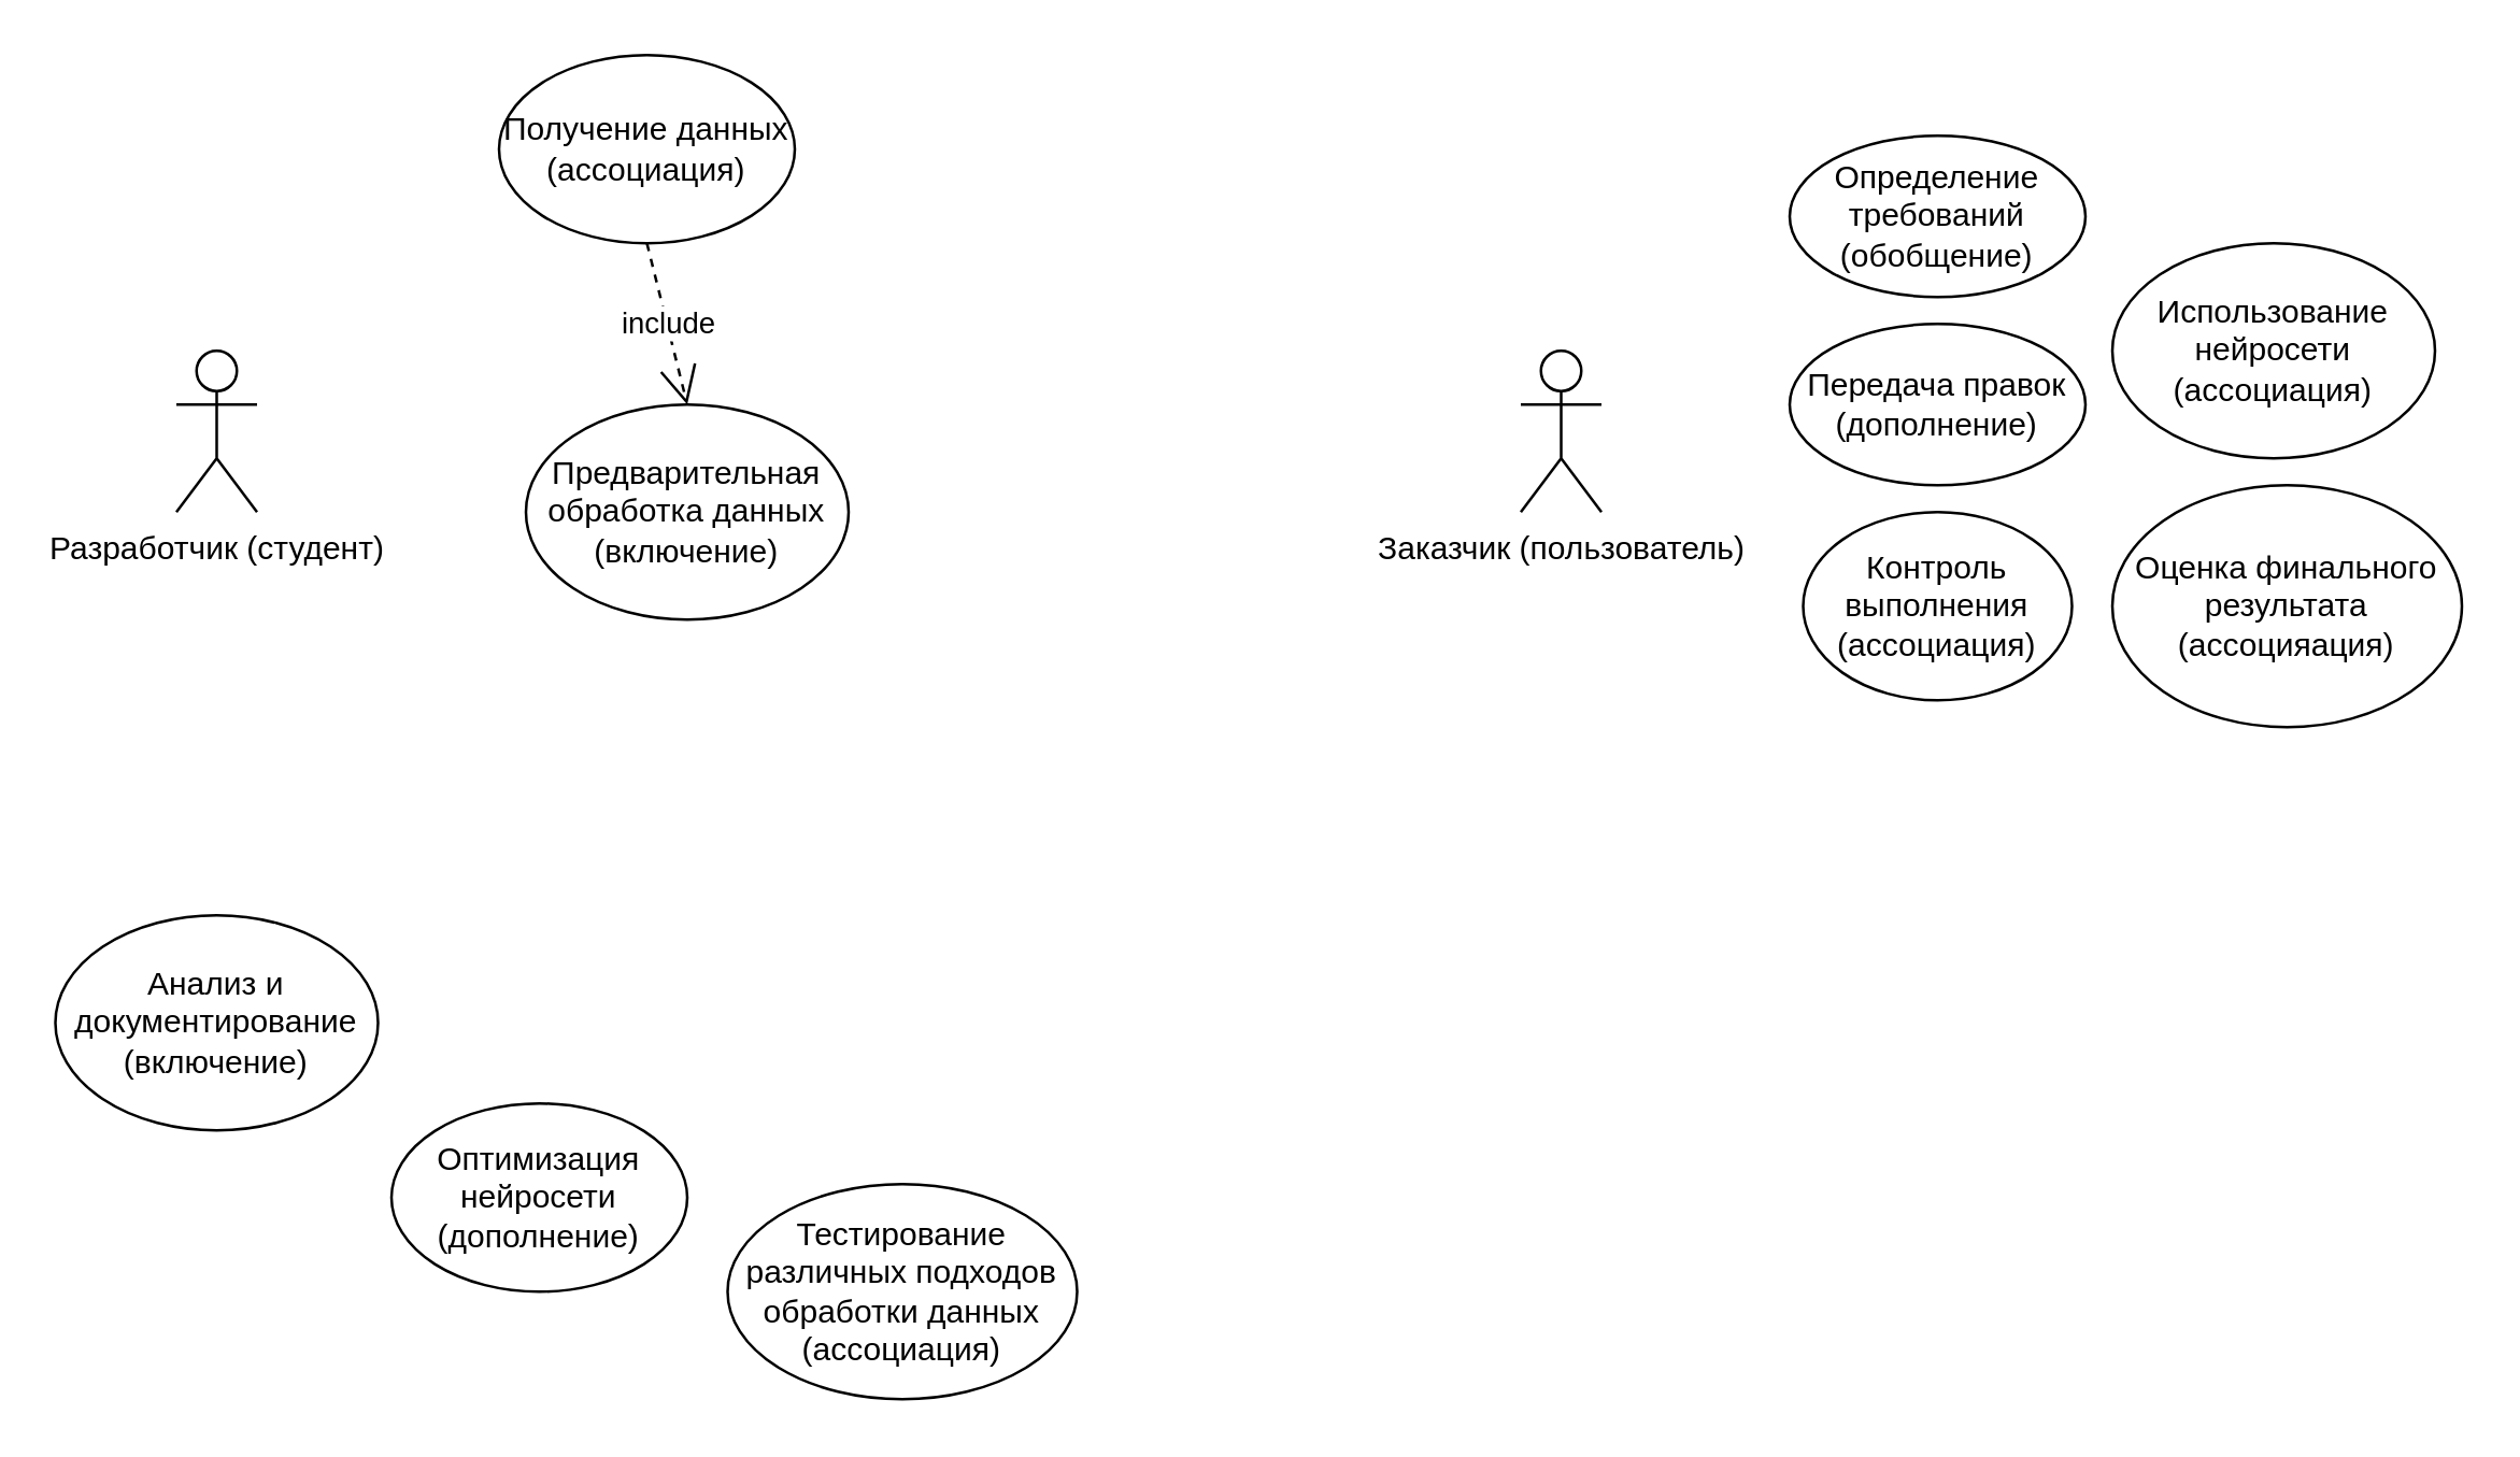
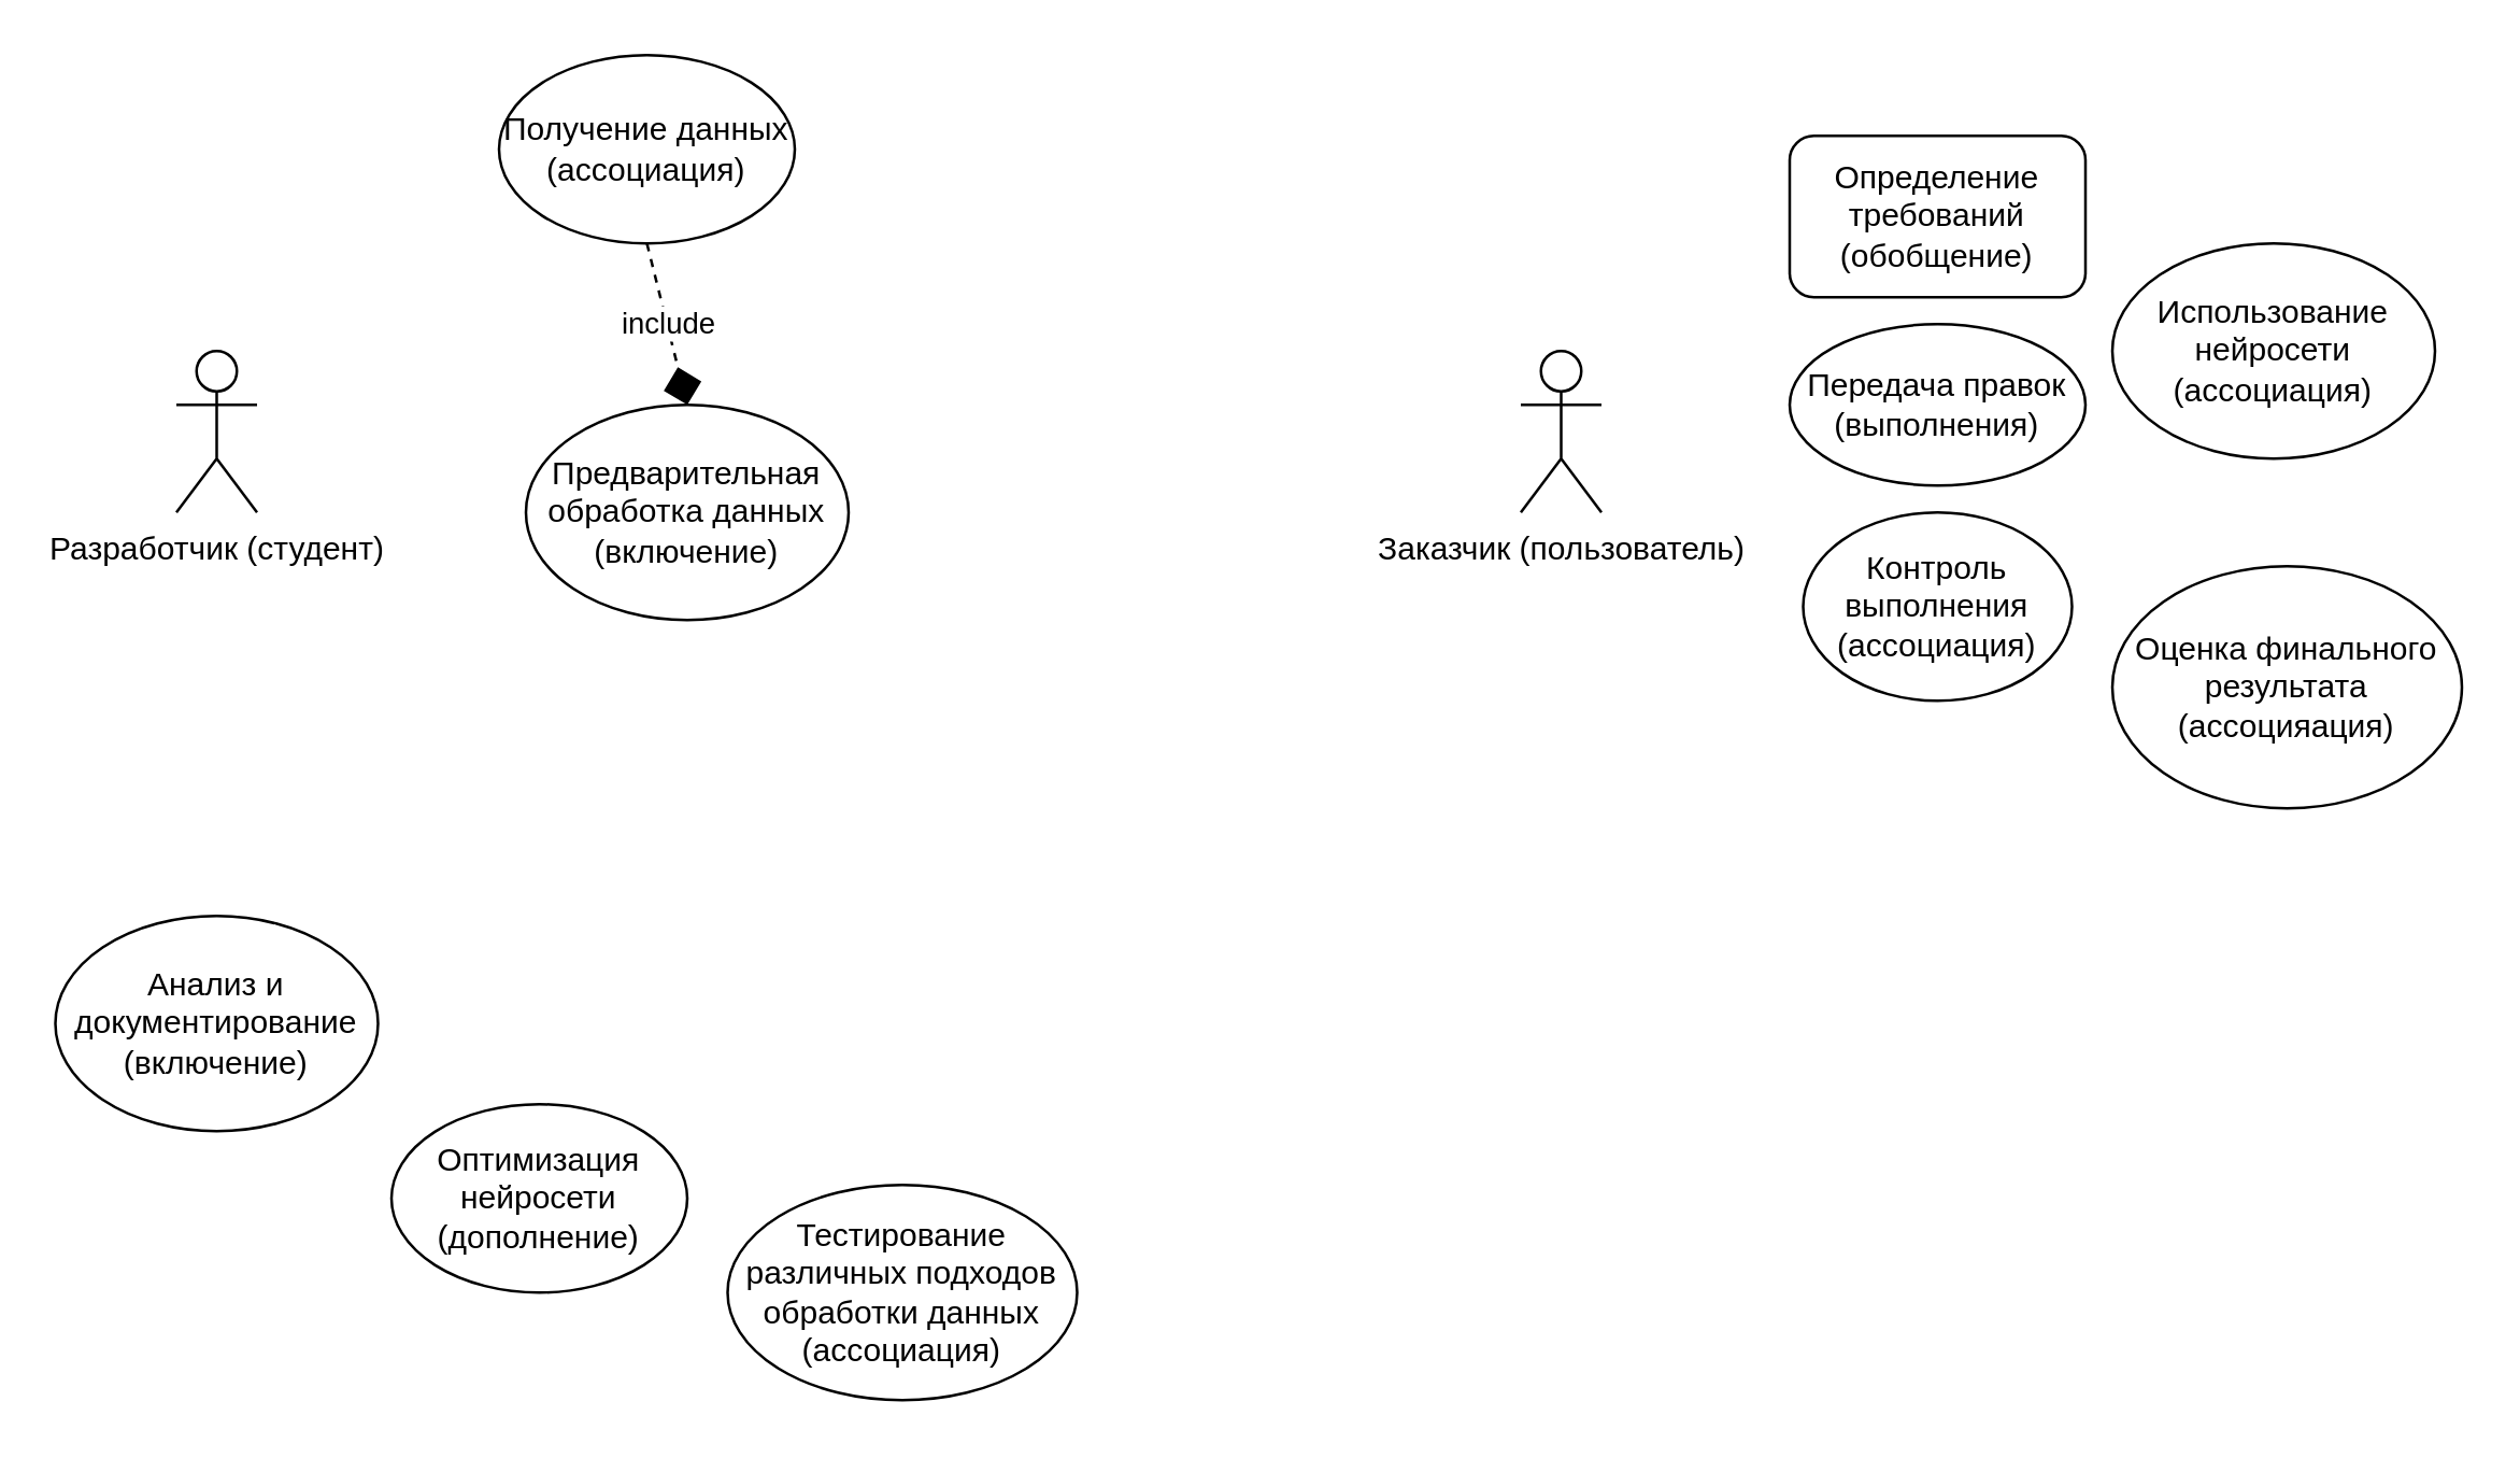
- <mxCell id="9" value="Определение требований (обобщение)" style="ellipse;whiteSpace=wrap;html=1;" vertex="1" parent="1"><mxGeometry x="665" y="50" width="110" height="60" as="geometry" /></mxCell>
+ <mxCell id="9" value="Определение требований (обобщение)" style="whiteSpace=wrap;html=1;rounded=1;" vertex="1" parent="1"><mxGeometry x="665" y="50" width="110" height="60" as="geometry" /></mxCell>
- <mxCell id="14" value="include" style="endArrow=open;endSize=12;dashed=1;html=1;rounded=0;exitX=0.5;exitY=1;exitDx=0;exitDy=0;entryX=0.5;entryY=0;entryDx=0;entryDy=0;" edge="1" parent="1" source="3" target="4"><mxGeometry width="160" relative="1" as="geometry"><mxPoint x="375" y="240" as="sourcePoint" /><mxPoint x="535" y="240" as="targetPoint" /></mxGeometry></mxCell>
+ <mxCell id="14" value="include" style="endArrow=diamond;endSize=12;dashed=1;html=1;rounded=0;exitX=0.5;exitY=1;exitDx=0;exitDy=0;entryX=0.5;entryY=0;entryDx=0;entryDy=0;" edge="1" parent="1" source="3" target="4"><mxGeometry width="160" relative="1" as="geometry"><mxPoint x="375" y="240" as="sourcePoint" /><mxPoint x="535" y="240" as="targetPoint" /></mxGeometry></mxCell>
- <mxCell id="10" value="Передача правок (дополнение)" style="ellipse;whiteSpace=wrap;html=1;" vertex="1" parent="1"><mxGeometry x="665" y="120" width="110" height="60" as="geometry" /></mxCell>
+ <mxCell id="10" value="Передача правок (выполнения)" style="ellipse;whiteSpace=wrap;html=1;" vertex="1" parent="1"><mxGeometry x="665" y="120" width="110" height="60" as="geometry" /></mxCell>
- <mxCell id="12" value="Оценка финального результата (ассоцияация)" style="ellipse;whiteSpace=wrap;html=1;" vertex="1" parent="1"><mxGeometry x="785" y="180" width="130" height="90" as="geometry" /></mxCell>
+ <mxCell id="12" value="Оценка финального результата (ассоцияация)" style="ellipse;whiteSpace=wrap;html=1;" vertex="1" parent="1"><mxGeometry x="785" y="210" width="130" height="90" as="geometry" /></mxCell>
